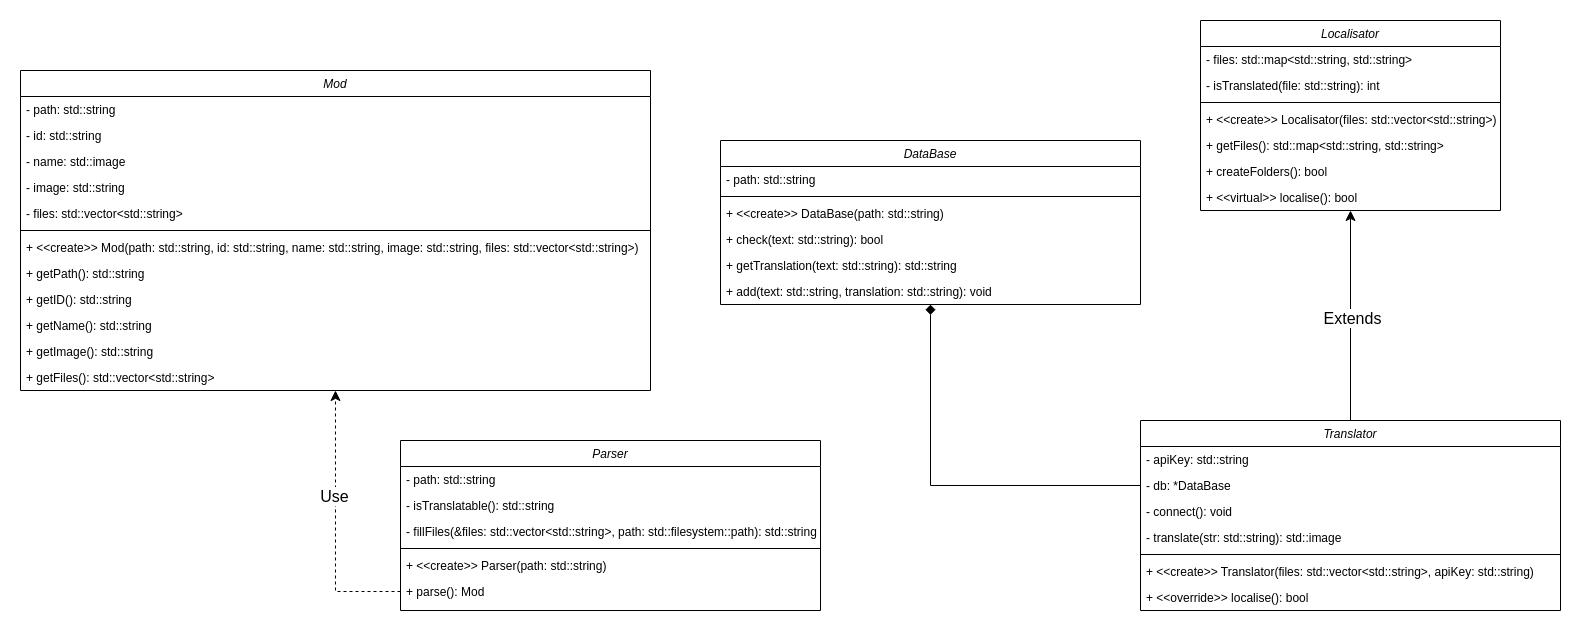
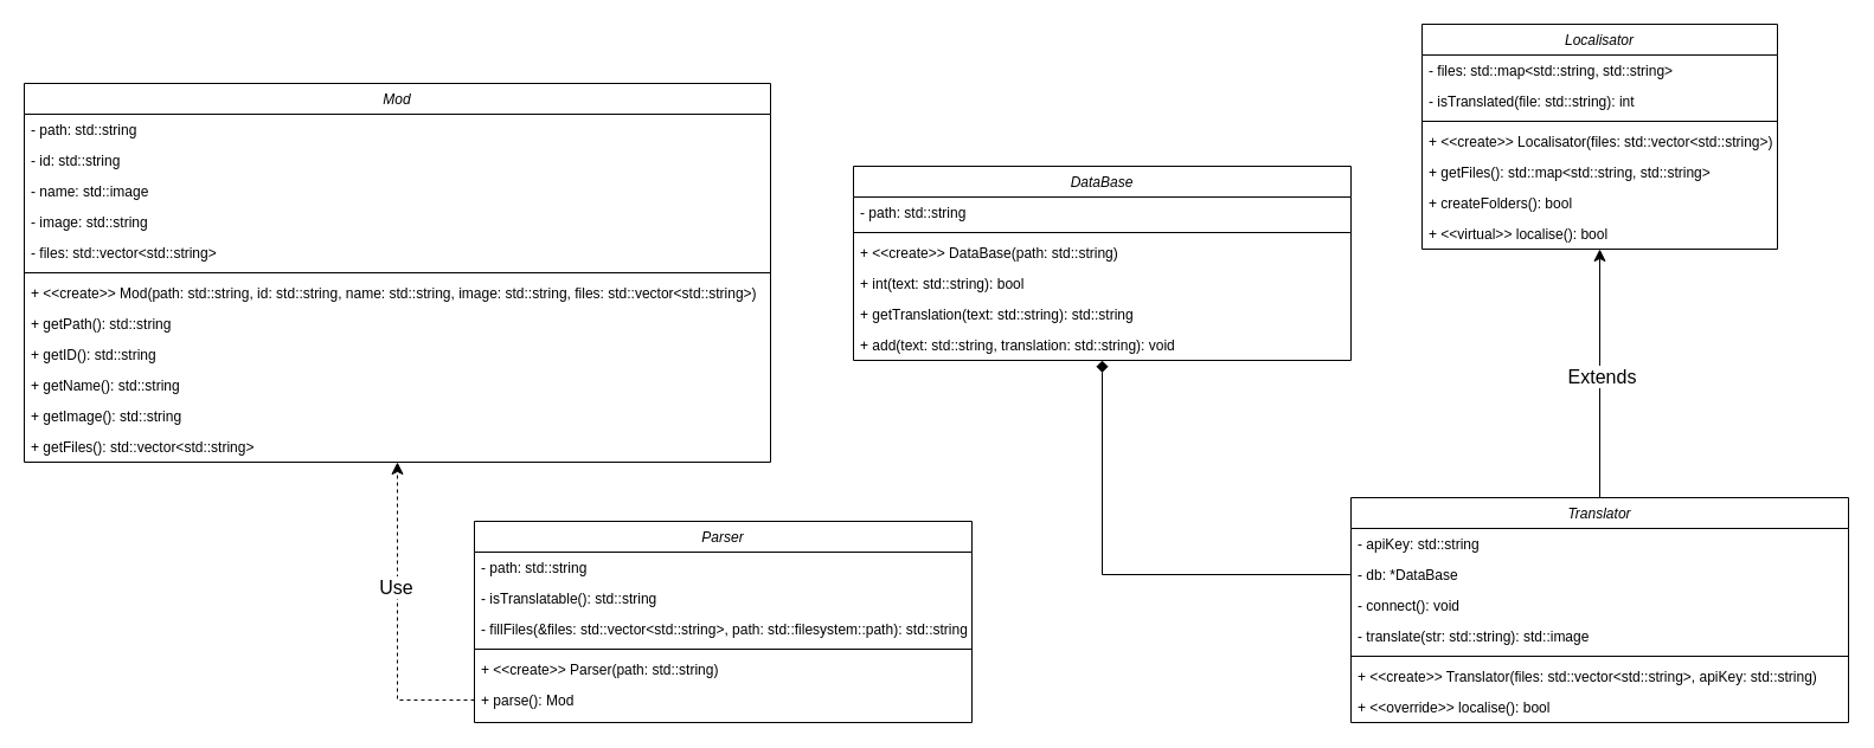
- <mxCell id="45" value="+ check(text: std::string): bool" style="text;align=left;verticalAlign=top;spacingLeft=4;spacingRight=4;overflow=hidden;rotatable=0;points=[[0,0.5],[1,0.5]];portConstraint=eastwest;" parent="41" vertex="1"><mxGeometry y="86" width="420" height="26" as="geometry" /></mxCell>
+ <mxCell id="45" value="+ int(text: std::string): bool" style="text;align=left;verticalAlign=top;spacingLeft=4;spacingRight=4;overflow=hidden;rotatable=0;points=[[0,0.5],[1,0.5]];portConstraint=eastwest;" parent="41" vertex="1"><mxGeometry y="86" width="420" height="26" as="geometry" /></mxCell>
